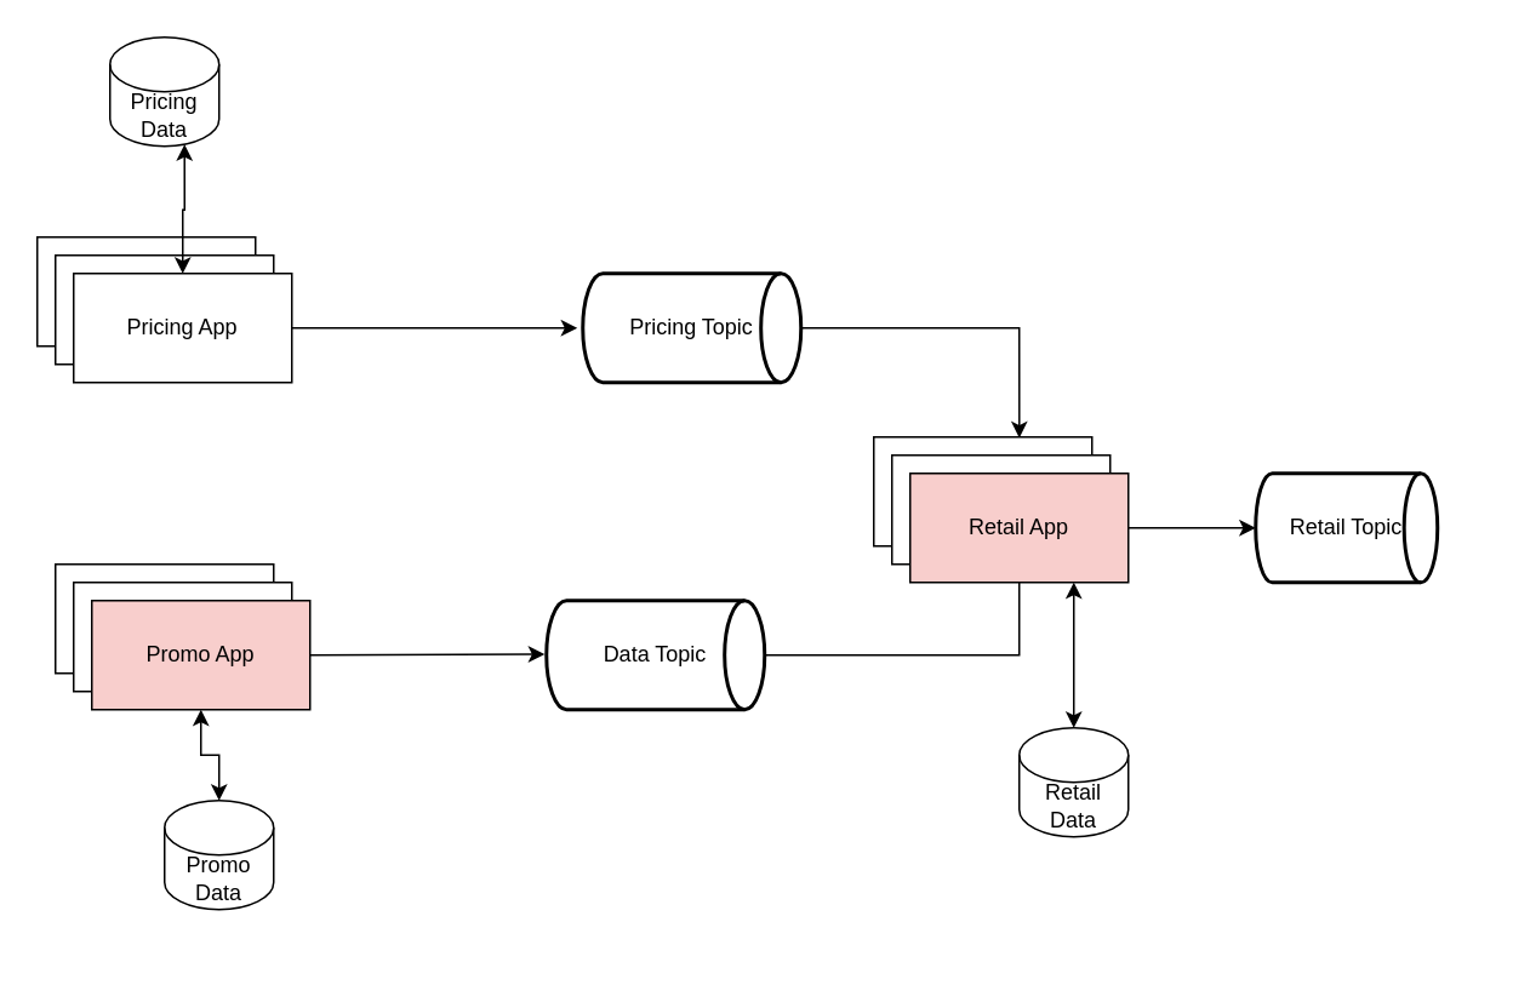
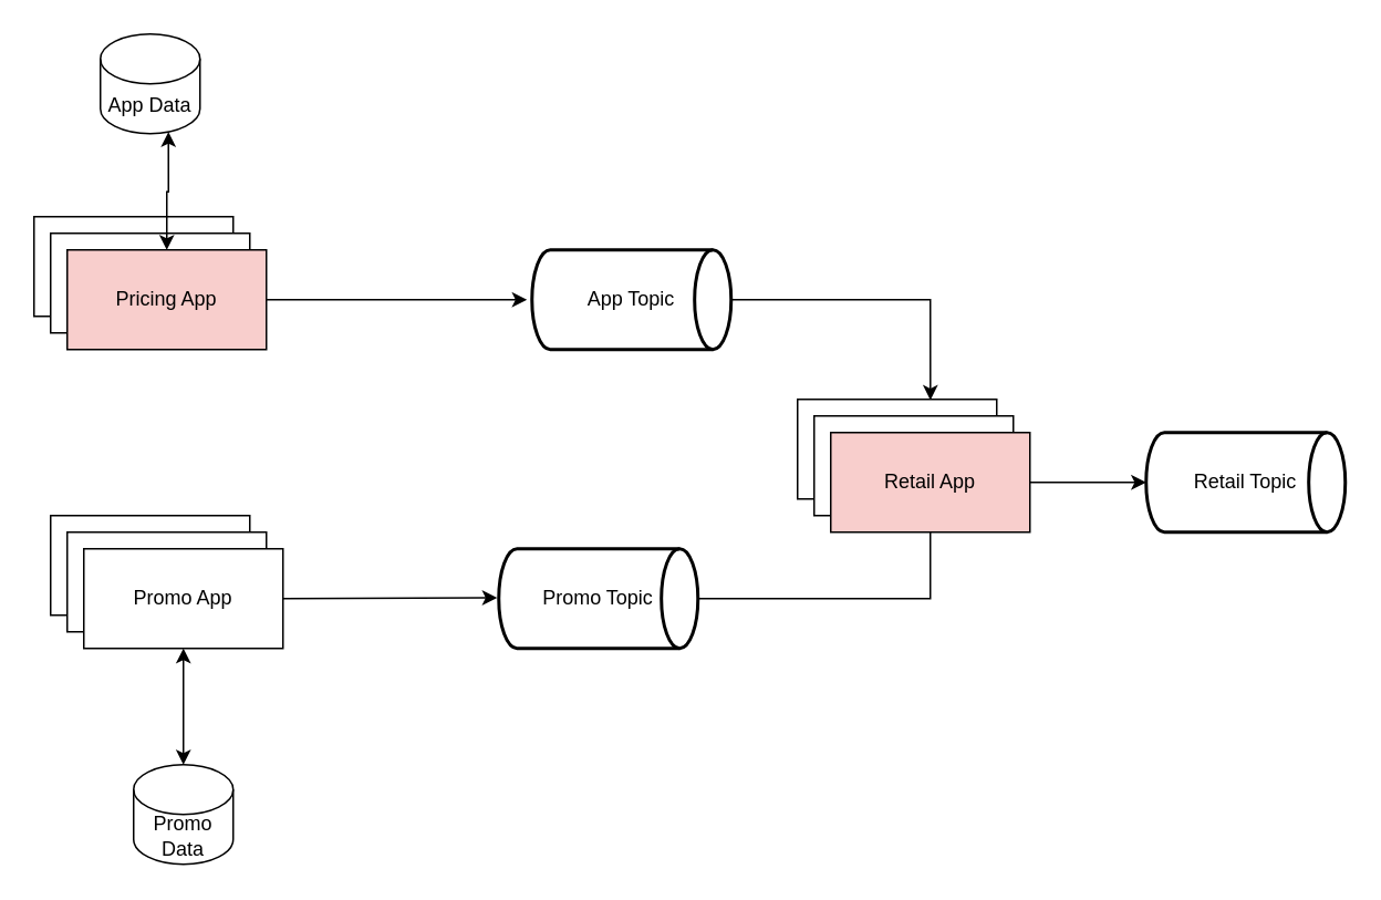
- <mxCell id="8" value="Pricing Data" style="shape=cylinder3;whiteSpace=wrap;html=1;boundedLbl=1;backgroundOutline=1;size=15;" vertex="1" parent="1"><mxGeometry x="60" y="20" width="60" height="60" as="geometry" /></mxCell>
+ <mxCell id="8" value="App Data" style="shape=cylinder3;whiteSpace=wrap;html=1;boundedLbl=1;backgroundOutline=1;size=15;" vertex="1" parent="1"><mxGeometry x="60" y="20" width="60" height="60" as="geometry" /></mxCell>
- <mxCell id="7" value="Pricing App" style="rounded=0;whiteSpace=wrap;html=1;" vertex="1" parent="1"><mxGeometry x="40" y="150" width="120" height="60" as="geometry" /></mxCell>
+ <mxCell id="7" value="Pricing App" style="rounded=0;whiteSpace=wrap;html=1;fillColor=#f8cecc;" vertex="1" parent="1"><mxGeometry x="40" y="150" width="120" height="60" as="geometry" /></mxCell>
- <mxCell id="22" value="Pricing Topic" style="strokeWidth=2;html=1;shape=mxgraph.flowchart.direct_data;whiteSpace=wrap;" vertex="1" parent="1"><mxGeometry x="320" y="150" width="120" height="60" as="geometry" /></mxCell>
+ <mxCell id="22" value="App Topic" style="strokeWidth=2;html=1;shape=mxgraph.flowchart.direct_data;whiteSpace=wrap;" vertex="1" parent="1"><mxGeometry x="320" y="150" width="120" height="60" as="geometry" /></mxCell>
- <mxCell id="24" value="Retail Topic" style="strokeWidth=2;html=1;shape=mxgraph.flowchart.direct_data;whiteSpace=wrap;" vertex="1" parent="1"><mxGeometry x="690" y="260" width="100" height="60" as="geometry" /></mxCell>
+ <mxCell id="24" value="Retail Topic" style="strokeWidth=2;html=1;shape=mxgraph.flowchart.direct_data;whiteSpace=wrap;" vertex="1" parent="1"><mxGeometry x="690" y="260" width="120" height="60" as="geometry" /></mxCell>
- <mxCell id="13" value="Promo App" style="rounded=0;whiteSpace=wrap;html=1;fillColor=#f8cecc;" vertex="1" parent="1"><mxGeometry x="50" y="330" width="120" height="60" as="geometry" /></mxCell>
+ <mxCell id="13" value="Promo App" style="rounded=0;whiteSpace=wrap;html=1;" vertex="1" parent="1"><mxGeometry x="50" y="330" width="120" height="60" as="geometry" /></mxCell>
- <mxCell id="23" value="Data Topic" style="strokeWidth=2;html=1;shape=mxgraph.flowchart.direct_data;whiteSpace=wrap;" vertex="1" parent="1"><mxGeometry x="300" y="330" width="120" height="60" as="geometry" /></mxCell>
+ <mxCell id="23" value="Promo Topic" style="strokeWidth=2;html=1;shape=mxgraph.flowchart.direct_data;whiteSpace=wrap;" vertex="1" parent="1"><mxGeometry x="300" y="330" width="120" height="60" as="geometry" /></mxCell>
- <mxCell id="20" style="edgeStyle=orthogonalEdgeStyle;rounded=0;orthogonalLoop=1;jettySize=auto;html=1;entryX=0.75;entryY=1;entryDx=0;entryDy=0;startArrow=classic;startFill=1;" edge="1" parent="1" source="21" target="19"><mxGeometry relative="1" as="geometry" /></mxCell>
- <mxCell id="21" value="Retail Data" style="shape=cylinder3;whiteSpace=wrap;html=1;boundedLbl=1;backgroundOutline=1;size=15;" vertex="1" parent="1"><mxGeometry x="560" y="400" width="60" height="60" as="geometry" /></mxCell>
- <mxCell id="14" value="Promo Data" style="shape=cylinder3;whiteSpace=wrap;html=1;boundedLbl=1;backgroundOutline=1;size=15;" vertex="1" parent="1"><mxGeometry x="90" y="440" width="60" height="60" as="geometry" /></mxCell>
+ <mxCell id="14" value="Promo Data" style="shape=cylinder3;whiteSpace=wrap;html=1;boundedLbl=1;backgroundOutline=1;size=15;" vertex="1" parent="1"><mxGeometry x="80" y="460" width="60" height="60" as="geometry" /></mxCell>
